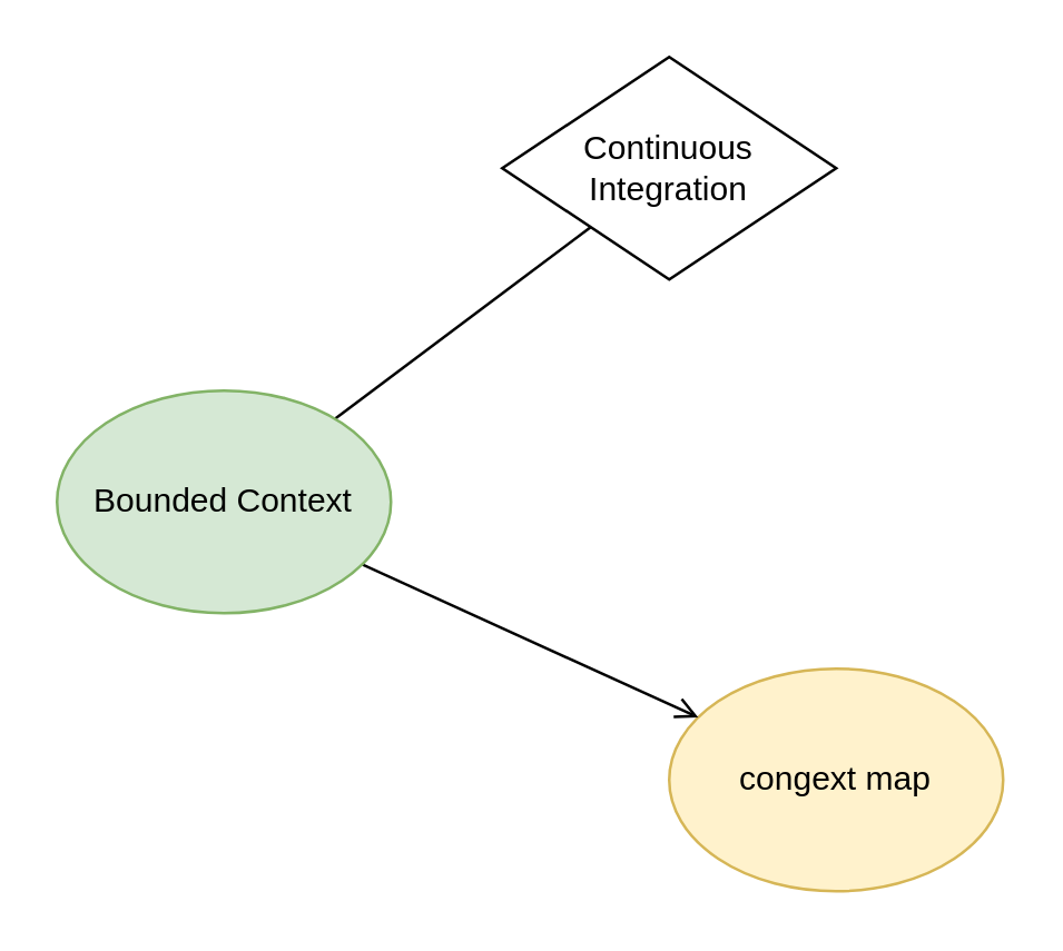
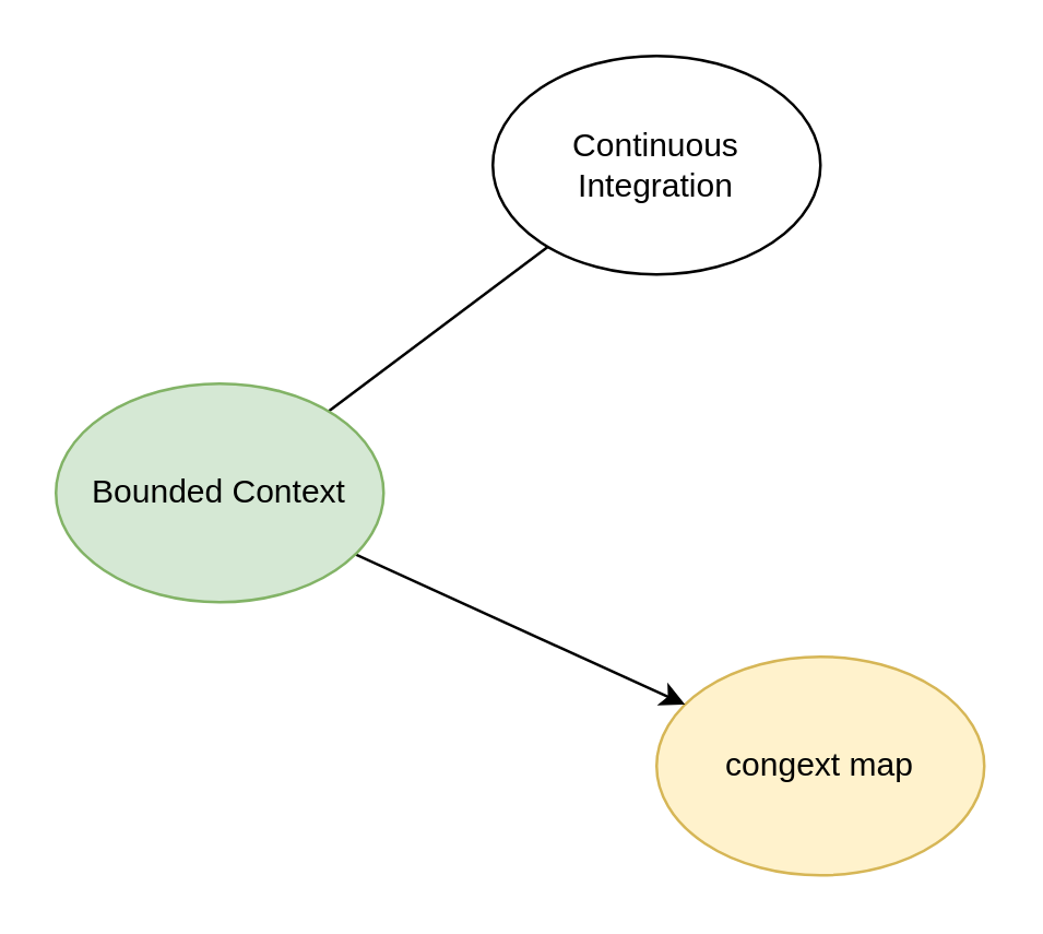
- <mxCell id="6" value="Continuous Integration" style="rhombus;whiteSpace=wrap;html=1;" vertex="1" parent="1"><mxGeometry x="180" y="20" width="120" height="80" as="geometry" /></mxCell>
+ <mxCell id="6" value="Continuous Integration" style="ellipse;whiteSpace=wrap;html=1;" vertex="1" parent="1"><mxGeometry x="180" y="20" width="120" height="80" as="geometry" /></mxCell>
- <mxCell id="3" style="rounded=0;orthogonalLoop=1;jettySize=auto;html=1;endArrow=open;" edge="1" parent="1" source="5" target="2"><mxGeometry relative="1" as="geometry" /></mxCell>
+ <mxCell id="3" style="rounded=0;orthogonalLoop=1;jettySize=auto;html=1;" edge="1" parent="1" source="5" target="2"><mxGeometry relative="1" as="geometry" /></mxCell>
